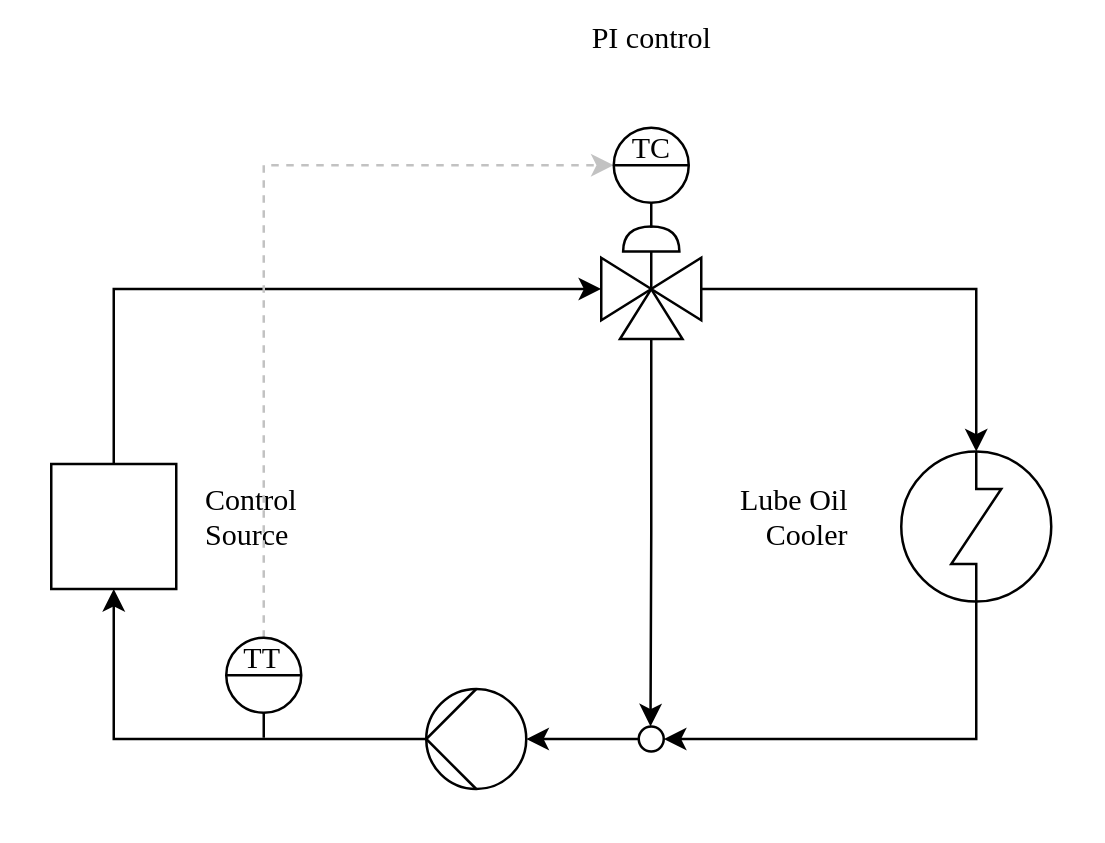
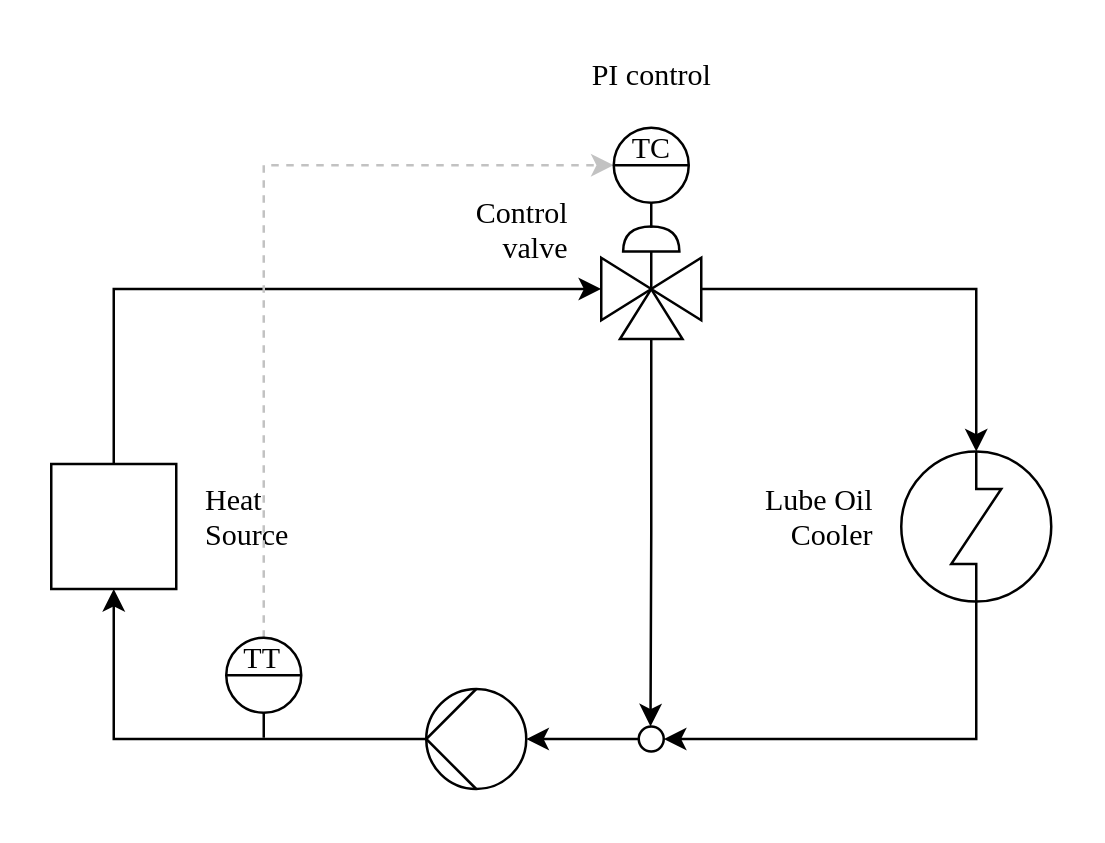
- <mxCell id="33" value="PI control" style="text;html=1;resizable=0;points=[];autosize=1;align=center;verticalAlign=top;spacingTop=-4;fontSize=12;fontFamily=Verdana;fontColor=#000000;" vertex="1" parent="1"><mxGeometry x="220" y="5" width="80" height="20" as="geometry" /></mxCell>
+ <mxCell id="33" value="PI control" style="text;html=1;resizable=0;points=[];autosize=1;align=center;verticalAlign=top;spacingTop=-4;fontSize=12;fontFamily=Verdana;fontColor=#000000;" vertex="1" parent="1"><mxGeometry x="220" y="20" width="80" height="20" as="geometry" /></mxCell>
+ <mxCell id="20" value="Control&lt;div&gt;valve&lt;/div&gt;" style="text;html=1;resizable=0;points=[];autosize=1;align=right;verticalAlign=top;spacingTop=-4;fontSize=12;fontFamily=Verdana;fontColor=#000000;" vertex="1" parent="1"><mxGeometry x="158" y="75" width="70" height="40" as="geometry" /></mxCell>
- <mxCell id="9" value="Control&lt;div&gt;Source&lt;/div&gt;" style="text;html=1;resizable=0;points=[];autosize=1;align=left;verticalAlign=top;spacingTop=-4;fontSize=12;fontFamily=Verdana;fontColor=#000000;" parent="1" vertex="1"><mxGeometry x="80" y="190" width="70" height="40" as="geometry" /></mxCell>
+ <mxCell id="9" value="Heat&lt;div&gt;Source&lt;/div&gt;" style="text;html=1;resizable=0;points=[];autosize=1;align=left;verticalAlign=top;spacingTop=-4;fontSize=12;fontFamily=Verdana;fontColor=#000000;" parent="1" vertex="1"><mxGeometry x="80" y="190" width="70" height="40" as="geometry" /></mxCell>
- <mxCell id="6" value="Lube Oil&lt;div&gt;Cooler&lt;/div&gt;" style="text;html=1;resizable=0;points=[];autosize=1;align=right;verticalAlign=top;spacingTop=-4;fontSize=12;fontFamily=Verdana;fontColor=#000000;" parent="1" vertex="1"><mxGeometry x="270" y="190" width="70" height="40" as="geometry" /></mxCell>
+ <mxCell id="6" value="Lube Oil&lt;div&gt;Cooler&lt;/div&gt;" style="text;html=1;resizable=0;points=[];autosize=1;align=right;verticalAlign=top;spacingTop=-4;fontSize=12;fontFamily=Verdana;fontColor=#000000;" parent="1" vertex="1"><mxGeometry x="280" y="190" width="70" height="40" as="geometry" /></mxCell>
